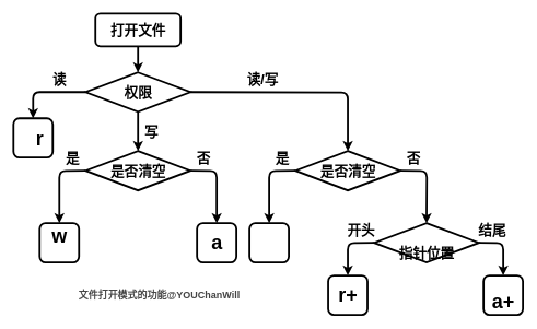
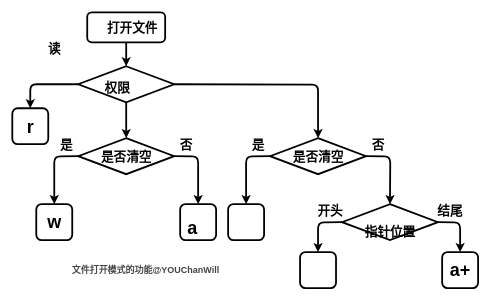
- <mxCell id="23" value="&lt;font style=&quot;font-size: 21px&quot;&gt;&lt;b&gt;打开文件&lt;/b&gt;&lt;/font&gt;" style="text;html=1;resizable=0;autosize=1;align=center;verticalAlign=middle;points=[];fillColor=none;strokeColor=none;rounded=0;" parent="1" vertex="1"><mxGeometry x="160" y="35" width="100" height="20" as="geometry" /></mxCell>
+ <mxCell id="23" value="&lt;font style=&quot;font-size: 21px&quot;&gt;&lt;b&gt;打开文件&lt;/b&gt;&lt;/font&gt;" style="text;html=1;resizable=0;autosize=1;align=center;verticalAlign=middle;points=[];fillColor=none;strokeColor=none;rounded=0;" parent="1" vertex="1"><mxGeometry x="170" y="35" width="100" height="20" as="geometry" /></mxCell>
- <mxCell id="25" value="&lt;font style=&quot;font-size: 21px&quot;&gt;&lt;b&gt;读&lt;/b&gt;&lt;/font&gt;" style="text;html=1;resizable=0;autosize=1;align=center;verticalAlign=middle;points=[];fillColor=none;strokeColor=none;rounded=0;" parent="1" vertex="1"><mxGeometry x="70" y="110" width="40" height="20" as="geometry" /></mxCell>
+ <mxCell id="25" value="&lt;font style=&quot;font-size: 21px&quot;&gt;&lt;b&gt;读&lt;/b&gt;&lt;/font&gt;" style="text;html=1;resizable=0;autosize=1;align=center;verticalAlign=middle;points=[];fillColor=none;strokeColor=none;rounded=0;" parent="1" vertex="1"><mxGeometry x="70" y="70" width="40" height="20" as="geometry" /></mxCell>
- <mxCell id="26" value="&lt;font style=&quot;font-size: 21px&quot;&gt;&lt;b&gt;读/写&lt;/b&gt;&lt;/font&gt;" style="text;html=1;resizable=0;autosize=1;align=center;verticalAlign=middle;points=[];fillColor=none;strokeColor=none;rounded=0;" parent="1" vertex="1"><mxGeometry x="370" y="110" width="60" height="20" as="geometry" /></mxCell>
- <mxCell id="24" value="&lt;font style=&quot;font-size: 21px&quot;&gt;&lt;b&gt;权限&lt;/b&gt;&lt;/font&gt;" style="text;html=1;resizable=0;autosize=1;align=center;verticalAlign=middle;points=[];fillColor=none;strokeColor=none;rounded=0;" parent="1" vertex="1"><mxGeometry x="180" y="130" width="60" height="20" as="geometry" /></mxCell>
+ <mxCell id="24" value="&lt;font style=&quot;font-size: 21px&quot;&gt;&lt;b&gt;权限&lt;/b&gt;&lt;/font&gt;" style="text;html=1;resizable=0;autosize=1;align=center;verticalAlign=middle;points=[];fillColor=none;strokeColor=none;rounded=0;" parent="1" vertex="1"><mxGeometry x="165" y="135" width="60" height="20" as="geometry" /></mxCell>
- <mxCell id="27" value="&lt;font style=&quot;font-size: 21px&quot;&gt;&lt;b&gt;写&lt;/b&gt;&lt;/font&gt;" style="text;html=1;resizable=0;autosize=1;align=center;verticalAlign=middle;points=[];fillColor=none;strokeColor=none;rounded=0;" parent="1" vertex="1"><mxGeometry x="210" y="190" width="40" height="20" as="geometry" /></mxCell>
- <mxCell id="37" value="&lt;font style=&quot;font-size: 21px&quot;&gt;&lt;b style=&quot;font-size: 30px&quot;&gt;r&lt;/b&gt;&lt;/font&gt;" style="text;html=1;resizable=0;autosize=1;align=center;verticalAlign=middle;points=[];fillColor=none;strokeColor=none;rounded=0;" parent="1" vertex="1"><mxGeometry x="45" y="195" width="30" height="30" as="geometry" /></mxCell>
+ <mxCell id="37" value="&lt;font style=&quot;font-size: 21px&quot;&gt;&lt;b style=&quot;font-size: 30px&quot;&gt;r&lt;/b&gt;&lt;/font&gt;" style="text;html=1;resizable=0;autosize=1;align=center;verticalAlign=middle;points=[];fillColor=none;strokeColor=none;rounded=0;" parent="1" vertex="1"><mxGeometry x="35" y="195" width="30" height="30" as="geometry" /></mxCell>
- <mxCell id="38" value="&lt;font style=&quot;font-size: 21px&quot;&gt;&lt;b style=&quot;font-size: 30px&quot;&gt;w&lt;/b&gt;&lt;/font&gt;" style="text;html=1;resizable=0;autosize=1;align=center;verticalAlign=middle;points=[];fillColor=none;strokeColor=none;rounded=0;" parent="1" vertex="1"><mxGeometry x="70" y="345" width="40" height="30" as="geometry" /></mxCell>
+ <mxCell id="38" value="&lt;font style=&quot;font-size: 21px&quot;&gt;&lt;b style=&quot;font-size: 30px&quot;&gt;w&lt;/b&gt;&lt;/font&gt;" style="text;html=1;resizable=0;autosize=1;align=center;verticalAlign=middle;points=[];fillColor=none;strokeColor=none;rounded=0;" parent="1" vertex="1"><mxGeometry x="70" y="355" width="40" height="30" as="geometry" /></mxCell>
- <mxCell id="39" value="&lt;font style=&quot;font-size: 21px&quot;&gt;&lt;b style=&quot;font-size: 30px&quot;&gt;a&lt;/b&gt;&lt;/font&gt;" style="text;html=1;resizable=0;autosize=1;align=center;verticalAlign=middle;points=[];fillColor=none;strokeColor=none;rounded=0;" parent="1" vertex="1"><mxGeometry x="315" y="355" width="30" height="30" as="geometry" /></mxCell>
+ <mxCell id="39" value="&lt;font style=&quot;font-size: 21px&quot;&gt;&lt;b style=&quot;font-size: 30px&quot;&gt;a&lt;/b&gt;&lt;/font&gt;" style="text;html=1;resizable=0;autosize=1;align=center;verticalAlign=middle;points=[];fillColor=none;strokeColor=none;rounded=0;" parent="1" vertex="1"><mxGeometry x="305" y="365" width="30" height="30" as="geometry" /></mxCell>
- <mxCell id="40" value="&lt;font style=&quot;font-size: 21px&quot;&gt;&lt;b style=&quot;font-size: 30px&quot;&gt;r+&lt;/b&gt;&lt;/font&gt;" style="text;html=1;resizable=0;autosize=1;align=center;verticalAlign=middle;points=[];fillColor=none;strokeColor=none;rounded=0;" parent="1" vertex="1"><mxGeometry x="510" y="435" width="40" height="30" as="geometry" /></mxCell>
- <mxCell id="41" value="&lt;font style=&quot;font-size: 21px&quot;&gt;&lt;b style=&quot;font-size: 30px&quot;&gt;a+&lt;/b&gt;&lt;/font&gt;" style="text;html=1;resizable=0;autosize=1;align=center;verticalAlign=middle;points=[];fillColor=none;strokeColor=none;rounded=0;" parent="1" vertex="1"><mxGeometry x="742" y="445" width="50" height="30" as="geometry" /></mxCell>
+ <mxCell id="41" value="&lt;font style=&quot;font-size: 21px&quot;&gt;&lt;b style=&quot;font-size: 30px&quot;&gt;a+&lt;/b&gt;&lt;/font&gt;" style="text;html=1;resizable=0;autosize=1;align=center;verticalAlign=middle;points=[];fillColor=none;strokeColor=none;rounded=0;" parent="1" vertex="1"><mxGeometry x="742" y="435" width="50" height="30" as="geometry" /></mxCell>
